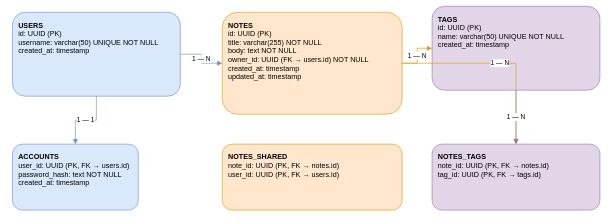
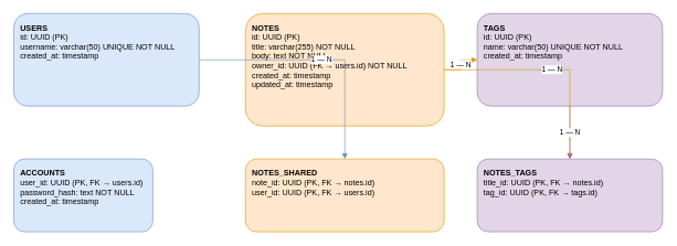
- <mxCell id="6" value="&lt;b&gt;TAGS&lt;/b&gt;&lt;br/&gt;id: UUID (PK)&lt;br/&gt;name: varchar(50) UNIQUE NOT NULL&lt;br/&gt;created_at: timestamp" style="shape=rectangle;whiteSpace=wrap;html=1;rounded=1;glass=0;fillColor=#e1d5e7;strokeColor=#9673a6;shadow=0;align=left;verticalAlign=top;spacingTop=8;spacingLeft=8;spacingRight=8;spacingBottom=8;" vertex="1" parent="1"><mxGeometry x="720" y="10" width="280" height="140" as="geometry" /></mxCell>
+ <mxCell id="6" value="&lt;b&gt;TAGS&lt;/b&gt;&lt;br/&gt;id: UUID (PK)&lt;br/&gt;name: varchar(50) UNIQUE NOT NULL&lt;br/&gt;created_at: timestamp" style="shape=rectangle;whiteSpace=wrap;html=1;rounded=1;glass=0;fillColor=#e1d5e7;strokeColor=#9673a6;shadow=0;align=left;verticalAlign=top;spacingTop=8;spacingLeft=8;spacingRight=8;spacingBottom=8;" vertex="1" parent="1"><mxGeometry x="720" y="20" width="280" height="140" as="geometry" /></mxCell>
- <mxCell id="10" value="1 — N" style="edgeStyle=orthogonalEdgeStyle;rounded=0;orthogonalLoop=1;jettySize=auto;html=1;endArrow=block;endFill=1;strokeColor=#6c8ebf;" edge="1" parent="1" source="2" target="4"><mxGeometry relative="1" as="geometry" /></mxCell>
+ <mxCell id="10" value="1 — N" style="edgeStyle=orthogonalEdgeStyle;rounded=0;orthogonalLoop=1;jettySize=auto;html=1;endArrow=block;endFill=1;strokeColor=#6c8ebf;" edge="1" parent="1" source="2" target="5"><mxGeometry relative="1" as="geometry" /></mxCell>
- <mxCell id="8" value="1 — 1" style="edgeStyle=orthogonalEdgeStyle;rounded=0;orthogonalLoop=1;jettySize=auto;html=1;endArrow=block;endFill=1;strokeColor=#6c8ebf;" edge="1" parent="1" source="2" target="3"><mxGeometry relative="1" as="geometry" /></mxCell>
- <mxCell id="7" value="&lt;b&gt;NOTES_TAGS&lt;/b&gt;&lt;br/&gt;note_id: UUID (PK, FK → notes.id)&lt;br/&gt;tag_id: UUID (PK, FK → tags.id)" style="shape=rectangle;whiteSpace=wrap;html=1;rounded=1;glass=0;fillColor=#e1d5e7;strokeColor=#9673a6;shadow=0;align=left;verticalAlign=top;spacingTop=8;spacingLeft=8;spacingRight=8;spacingBottom=8;" vertex="1" parent="1"><mxGeometry x="720" y="240" width="280" height="110" as="geometry" /></mxCell>
+ <mxCell id="7" value="&lt;b&gt;NOTES_TAGS&lt;/b&gt;&lt;br/&gt;title_id: UUID (PK, FK → notes.id)&lt;br/&gt;tag_id: UUID (PK, FK → tags.id)" style="shape=rectangle;whiteSpace=wrap;html=1;rounded=1;glass=0;fillColor=#e1d5e7;strokeColor=#9673a6;shadow=0;align=left;verticalAlign=top;spacingTop=8;spacingLeft=8;spacingRight=8;spacingBottom=8;" vertex="1" parent="1"><mxGeometry x="720" y="240" width="280" height="110" as="geometry" /></mxCell>
